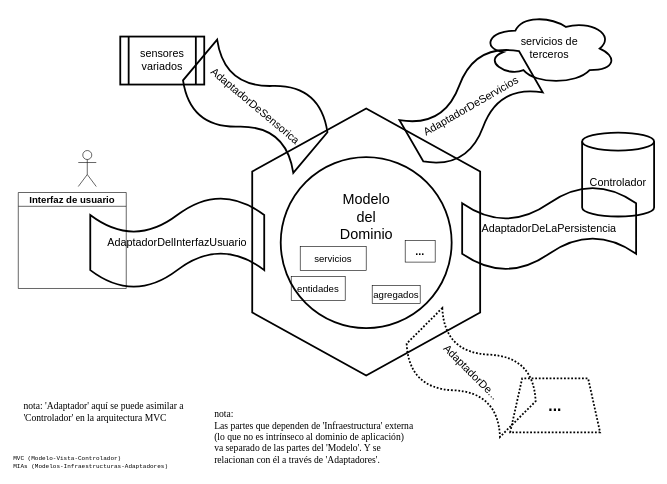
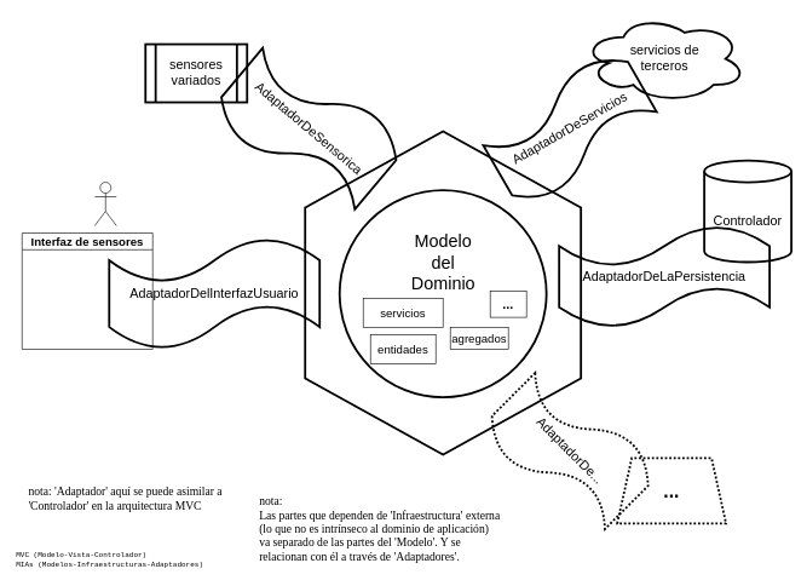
- <mxCell id="2" value="Interfaz de usuario" style="swimlane;whiteSpace=wrap;html=1;fontSize=16;" parent="1" vertex="1"><mxGeometry x="30" y="320" width="180" height="160" as="geometry" /></mxCell>
+ <mxCell id="2" value="Interfaz de sensores" style="swimlane;whiteSpace=wrap;html=1;fontSize=16;" parent="1" vertex="1"><mxGeometry x="30" y="320" width="180" height="160" as="geometry" /></mxCell>
- <mxCell id="15" value="entidades" style="rounded=0;whiteSpace=wrap;html=1;strokeWidth=1;fontSize=16;fillColor=none;" parent="1" vertex="1"><mxGeometry x="485" y="460" width="90" height="40" as="geometry" /></mxCell>
+ <mxCell id="15" value="entidades" style="rounded=0;whiteSpace=wrap;html=1;strokeWidth=1;fontSize=16;fillColor=none;" parent="1" vertex="1"><mxGeometry x="510" y="460" width="90" height="40" as="geometry" /></mxCell>
- <mxCell id="17" value="agregados" style="rounded=0;whiteSpace=wrap;html=1;strokeWidth=1;fontSize=16;fillColor=none;" parent="1" vertex="1"><mxGeometry x="620" y="475" width="80" height="30" as="geometry" /></mxCell>
+ <mxCell id="17" value="agregados" style="rounded=0;whiteSpace=wrap;html=1;strokeWidth=1;fontSize=16;fillColor=none;" parent="1" vertex="1"><mxGeometry x="620" y="450" width="80" height="30" as="geometry" /></mxCell>
